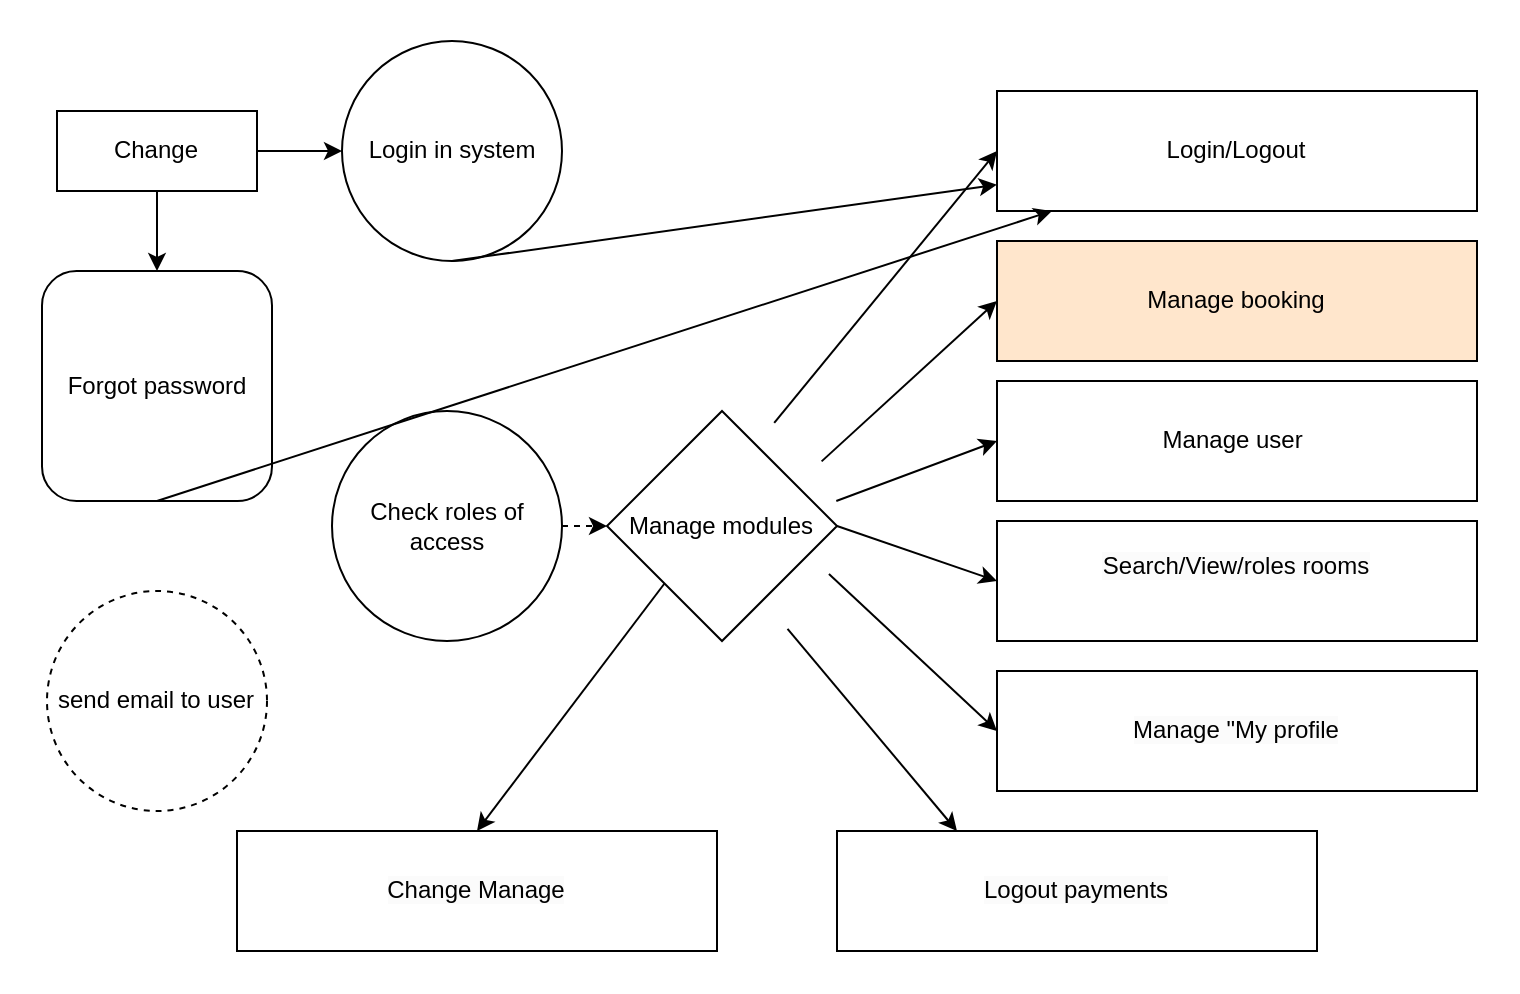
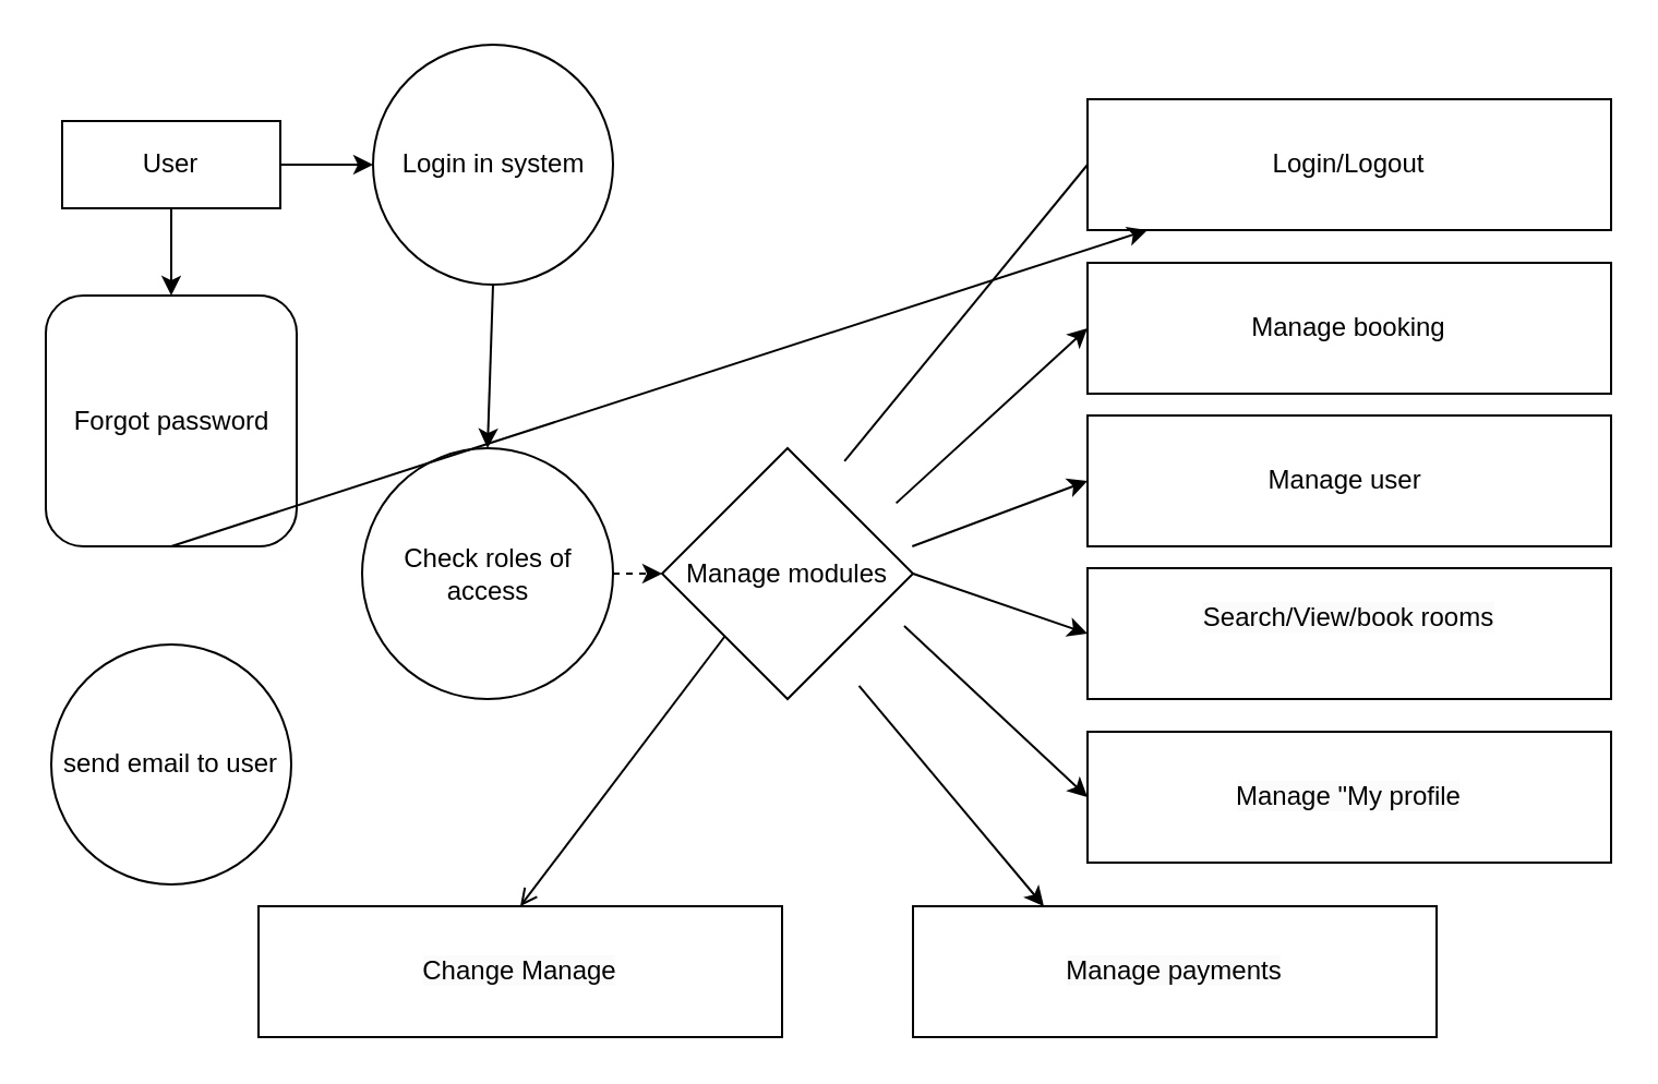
- <mxCell id="7" value="Change" style="rounded=0;whiteSpace=wrap;html=1;" parent="1" vertex="1"><mxGeometry x="28" y="55" width="100" height="40" as="geometry" /></mxCell>
+ <mxCell id="7" value="User" style="rounded=0;whiteSpace=wrap;html=1;" parent="1" vertex="1"><mxGeometry x="28" y="55" width="100" height="40" as="geometry" /></mxCell>
- <mxCell id="19" value="" style="endArrow=classic;html=1;rounded=0;entryX=0;entryY=0.5;entryDx=0;entryDy=0;exitX=0.727;exitY=0.052;exitDx=0;exitDy=0;exitPerimeter=0;" parent="1" source="2" target="14" edge="1"><mxGeometry width="50" height="50" relative="1" as="geometry"><mxPoint x="278" y="195" as="sourcePoint" /><mxPoint x="328" y="145" as="targetPoint" /></mxGeometry></mxCell>
+ <mxCell id="19" value="" style="endArrow=none;html=1;rounded=0;entryX=0;entryY=0.5;entryDx=0;entryDy=0;exitX=0.727;exitY=0.052;exitDx=0;exitDy=0;exitPerimeter=0;" parent="1" source="2" target="14" edge="1"><mxGeometry width="50" height="50" relative="1" as="geometry"><mxPoint x="278" y="195" as="sourcePoint" /><mxPoint x="328" y="145" as="targetPoint" /></mxGeometry></mxCell>
- <mxCell id="26" value="" style="endArrow=classic;html=1;rounded=0;exitX=0.5;exitY=1;exitDx=0;exitDy=0;" edge="1" parent="1" source="4" target="14"><mxGeometry width="50" height="50" relative="1" as="geometry"><mxPoint x="348" y="315" as="sourcePoint" /><mxPoint x="398" y="265" as="targetPoint" /></mxGeometry></mxCell>
+ <mxCell id="26" value="" style="endArrow=classic;html=1;rounded=0;exitX=0.5;exitY=1;exitDx=0;exitDy=0;entryX=0.5;entryY=0;entryDx=0;entryDy=0;" edge="1" parent="1" source="4" target="3"><mxGeometry width="50" height="50" relative="1" as="geometry"><mxPoint x="348" y="315" as="sourcePoint" /><mxPoint x="398" y="265" as="targetPoint" /></mxGeometry></mxCell>
- <mxCell id="9" value="Manage booking" style="rounded=0;whiteSpace=wrap;html=1;fillColor=#ffe6cc;" parent="1" vertex="1"><mxGeometry x="498" y="120" width="240" height="60" as="geometry" /></mxCell>
+ <mxCell id="9" value="Manage booking" style="rounded=0;whiteSpace=wrap;html=1;" parent="1" vertex="1"><mxGeometry x="498" y="120" width="240" height="60" as="geometry" /></mxCell>
- <mxCell id="10" value="&#10;&lt;span style=&quot;color: rgb(0, 0, 0); font-family: Helvetica; font-size: 12px; font-style: normal; font-variant-ligatures: normal; font-variant-caps: normal; font-weight: 400; letter-spacing: normal; orphans: 2; text-align: center; text-indent: 0px; text-transform: none; widows: 2; word-spacing: 0px; -webkit-text-stroke-width: 0px; background-color: rgb(251, 251, 251); text-decoration-thickness: initial; text-decoration-style: initial; text-decoration-color: initial; float: none; display: inline !important;&quot;&gt;Search/View/roles rooms&lt;/span&gt;&#10;&#10;" style="rounded=0;whiteSpace=wrap;html=1;" parent="1" vertex="1"><mxGeometry x="498" y="260" width="240" height="60" as="geometry" /></mxCell>
+ <mxCell id="10" value="&#10;&lt;span style=&quot;color: rgb(0, 0, 0); font-family: Helvetica; font-size: 12px; font-style: normal; font-variant-ligatures: normal; font-variant-caps: normal; font-weight: 400; letter-spacing: normal; orphans: 2; text-align: center; text-indent: 0px; text-transform: none; widows: 2; word-spacing: 0px; -webkit-text-stroke-width: 0px; background-color: rgb(251, 251, 251); text-decoration-thickness: initial; text-decoration-style: initial; text-decoration-color: initial; float: none; display: inline !important;&quot;&gt;Search/View/book rooms&lt;/span&gt;&#10;&#10;" style="rounded=0;whiteSpace=wrap;html=1;" parent="1" vertex="1"><mxGeometry x="498" y="260" width="240" height="60" as="geometry" /></mxCell>
- <mxCell id="5" value="send email to user" style="ellipse;whiteSpace=wrap;html=1;aspect=fixed;dashed=1;" parent="1" vertex="1"><mxGeometry x="23" y="295" width="110" height="110" as="geometry" /></mxCell>
+ <mxCell id="5" value="send email to user" style="ellipse;whiteSpace=wrap;html=1;aspect=fixed;" parent="1" vertex="1"><mxGeometry x="23" y="295" width="110" height="110" as="geometry" /></mxCell>
- <mxCell id="25" value="" style="endArrow=classic;html=1;rounded=0;entryX=0.5;entryY=0;entryDx=0;entryDy=0;exitX=0;exitY=1;exitDx=0;exitDy=0;" parent="1" source="2" target="13" edge="1"><mxGeometry width="50" height="50" relative="1" as="geometry"><mxPoint x="418" y="355" as="sourcePoint" /><mxPoint x="328" y="345" as="targetPoint" /></mxGeometry></mxCell>
+ <mxCell id="25" value="" style="endArrow=open;html=1;rounded=0;entryX=0.5;entryY=0;entryDx=0;entryDy=0;exitX=0;exitY=1;exitDx=0;exitDy=0;" parent="1" source="2" target="13" edge="1"><mxGeometry width="50" height="50" relative="1" as="geometry"><mxPoint x="418" y="355" as="sourcePoint" /><mxPoint x="328" y="345" as="targetPoint" /></mxGeometry></mxCell>
- <mxCell id="12" value="&#10;&lt;br style=&quot;border-color: var(--border-color); color: rgb(0, 0, 0); font-family: Helvetica; font-size: 12px; font-style: normal; font-variant-ligatures: normal; font-variant-caps: normal; font-weight: 400; letter-spacing: normal; orphans: 2; text-align: center; text-indent: 0px; text-transform: none; widows: 2; word-spacing: 0px; -webkit-text-stroke-width: 0px; background-color: rgb(251, 251, 251); text-decoration-thickness: initial; text-decoration-style: initial; text-decoration-color: initial;&quot;&gt;&lt;span style=&quot;border-color: var(--border-color); color: rgb(0, 0, 0); font-family: Helvetica; font-size: 12px; font-style: normal; font-variant-ligatures: normal; font-variant-caps: normal; font-weight: 400; letter-spacing: normal; orphans: 2; text-align: center; text-indent: 0px; text-transform: none; widows: 2; word-spacing: 0px; -webkit-text-stroke-width: 0px; text-decoration-thickness: initial; text-decoration-style: initial; text-decoration-color: initial; background-color: rgb(251, 251, 251); float: none; display: inline !important;&quot;&gt;Logout payments&lt;/span&gt;&lt;br style=&quot;border-color: var(--border-color); color: rgb(0, 0, 0); font-family: Helvetica; font-size: 12px; font-style: normal; font-variant-ligatures: normal; font-variant-caps: normal; font-weight: 400; letter-spacing: normal; orphans: 2; text-align: center; text-indent: 0px; text-transform: none; widows: 2; word-spacing: 0px; -webkit-text-stroke-width: 0px; background-color: rgb(251, 251, 251); text-decoration-thickness: initial; text-decoration-style: initial; text-decoration-color: initial;&quot;&gt;&#10;&#10;" style="rounded=0;whiteSpace=wrap;html=1;" parent="1" vertex="1"><mxGeometry x="418" y="415" width="240" height="60" as="geometry" /></mxCell>
+ <mxCell id="12" value="&#10;&lt;br style=&quot;border-color: var(--border-color); color: rgb(0, 0, 0); font-family: Helvetica; font-size: 12px; font-style: normal; font-variant-ligatures: normal; font-variant-caps: normal; font-weight: 400; letter-spacing: normal; orphans: 2; text-align: center; text-indent: 0px; text-transform: none; widows: 2; word-spacing: 0px; -webkit-text-stroke-width: 0px; background-color: rgb(251, 251, 251); text-decoration-thickness: initial; text-decoration-style: initial; text-decoration-color: initial;&quot;&gt;&lt;span style=&quot;border-color: var(--border-color); color: rgb(0, 0, 0); font-family: Helvetica; font-size: 12px; font-style: normal; font-variant-ligatures: normal; font-variant-caps: normal; font-weight: 400; letter-spacing: normal; orphans: 2; text-align: center; text-indent: 0px; text-transform: none; widows: 2; word-spacing: 0px; -webkit-text-stroke-width: 0px; text-decoration-thickness: initial; text-decoration-style: initial; text-decoration-color: initial; background-color: rgb(251, 251, 251); float: none; display: inline !important;&quot;&gt;Manage payments&lt;/span&gt;&lt;br style=&quot;border-color: var(--border-color); color: rgb(0, 0, 0); font-family: Helvetica; font-size: 12px; font-style: normal; font-variant-ligatures: normal; font-variant-caps: normal; font-weight: 400; letter-spacing: normal; orphans: 2; text-align: center; text-indent: 0px; text-transform: none; widows: 2; word-spacing: 0px; -webkit-text-stroke-width: 0px; background-color: rgb(251, 251, 251); text-decoration-thickness: initial; text-decoration-style: initial; text-decoration-color: initial;&quot;&gt;&#10;&#10;" style="rounded=0;whiteSpace=wrap;html=1;" parent="1" vertex="1"><mxGeometry x="418" y="415" width="240" height="60" as="geometry" /></mxCell>
